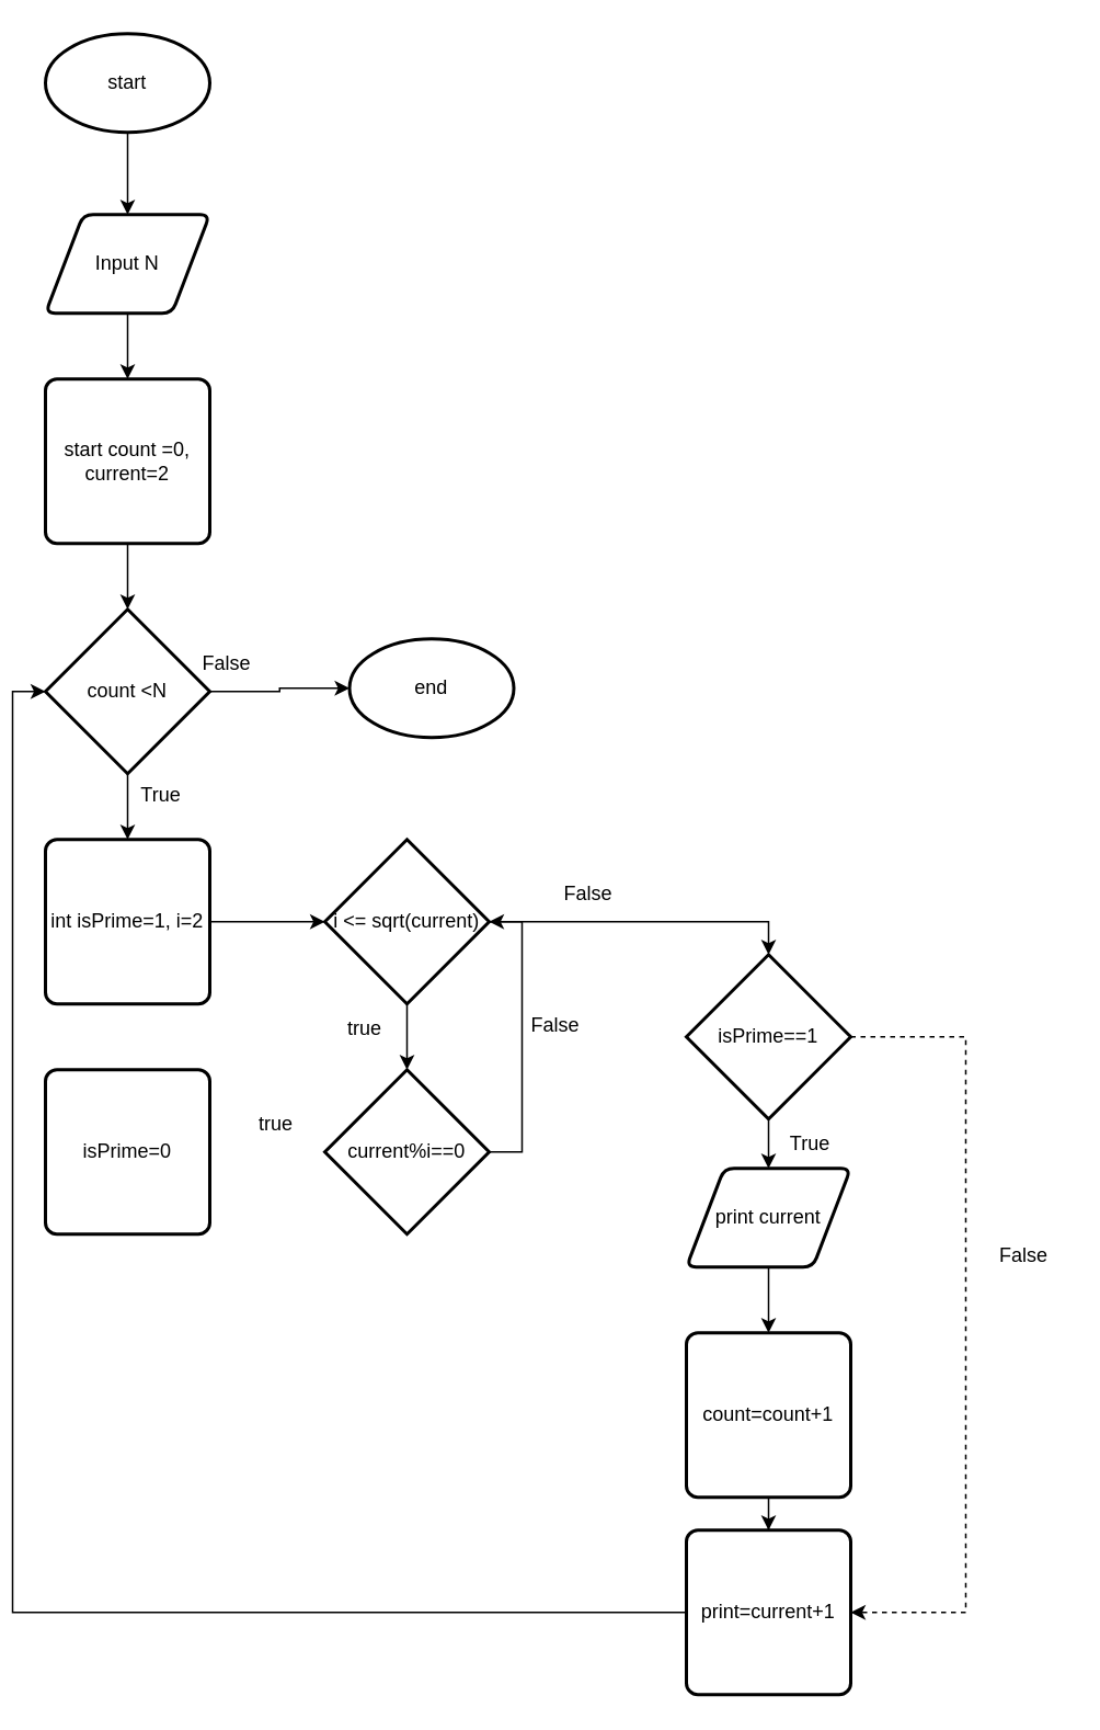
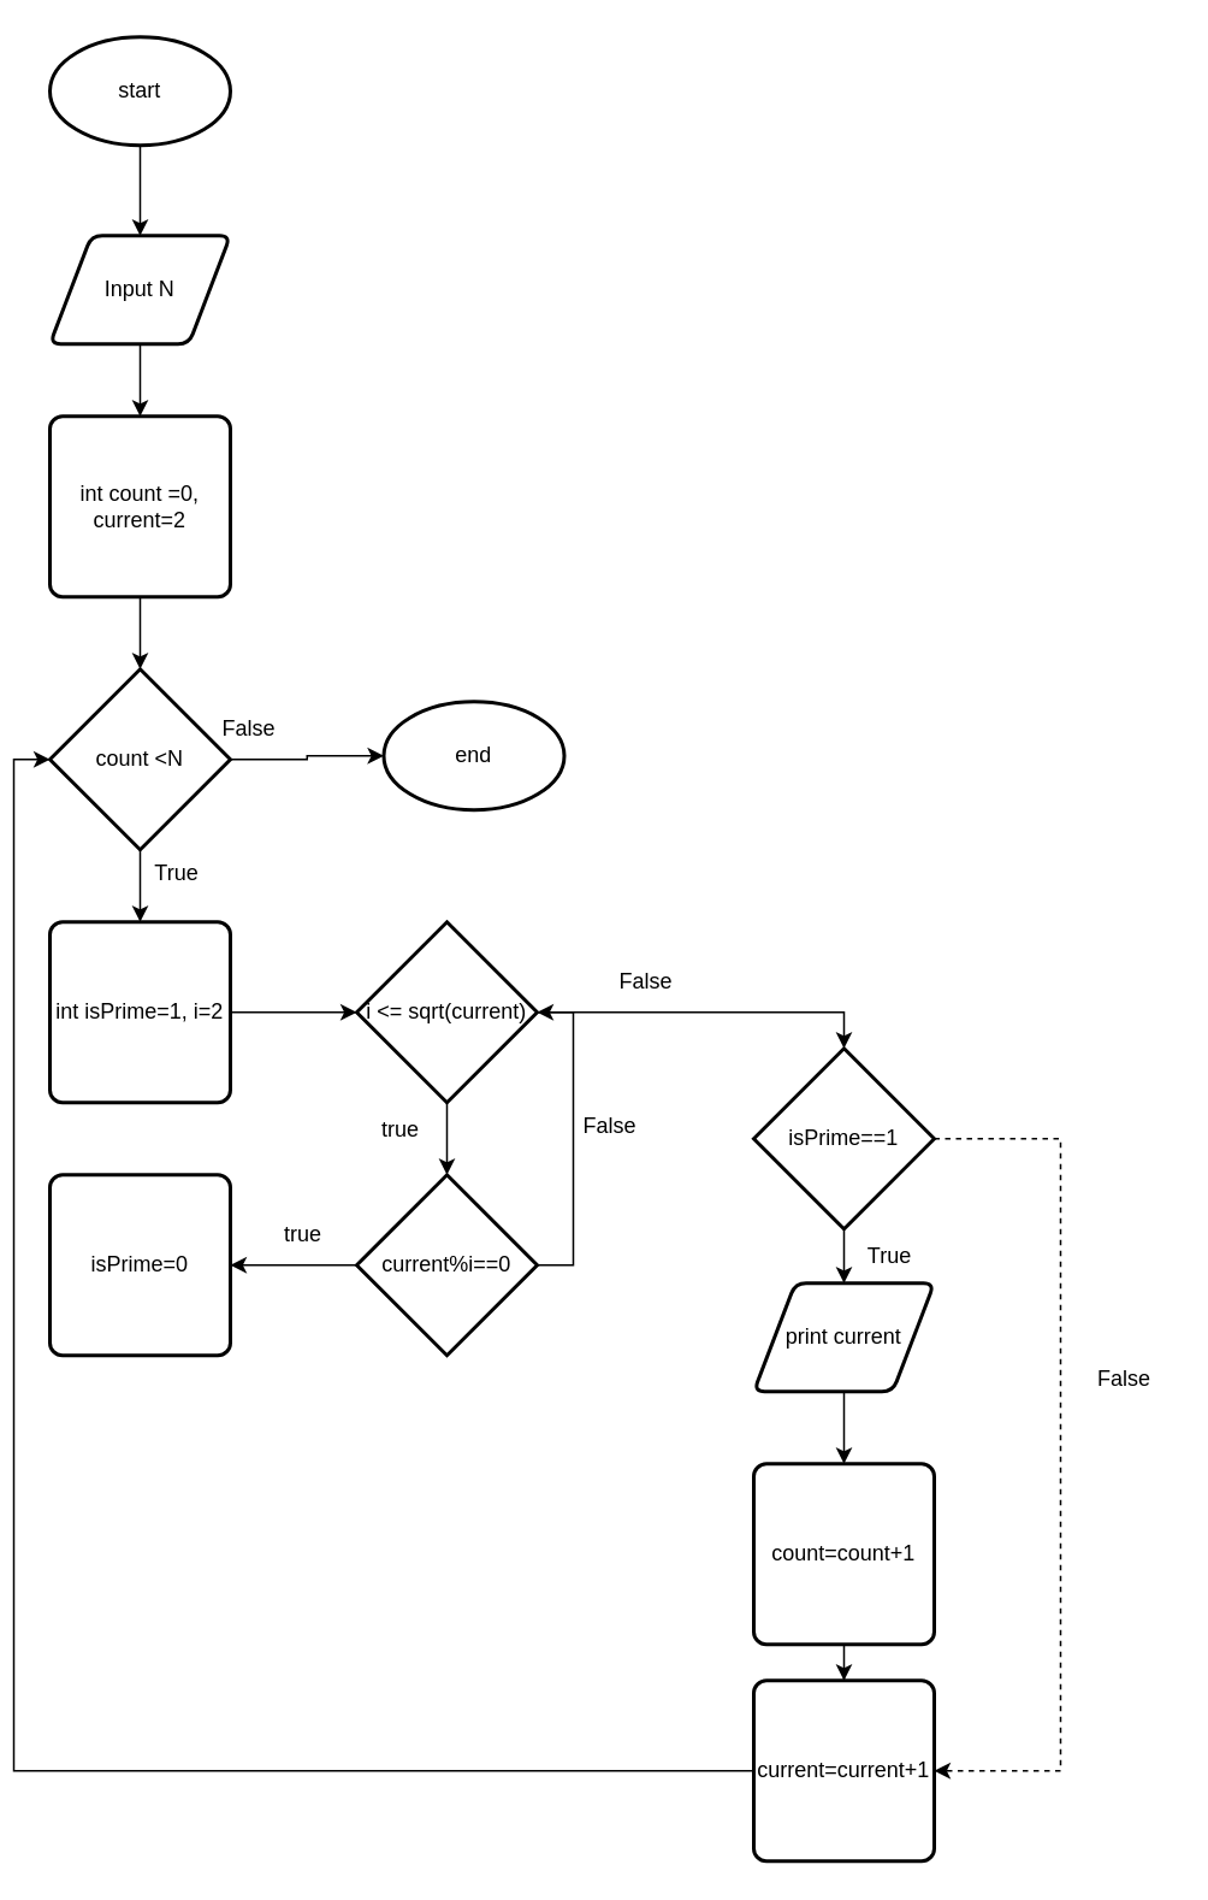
- <mxCell id="6" value="start count =0, current=2" style="rounded=1;whiteSpace=wrap;html=1;absoluteArcSize=1;arcSize=14;strokeWidth=2;" parent="1" vertex="1"><mxGeometry x="20" y="230" width="100" height="100" as="geometry" /></mxCell>
+ <mxCell id="6" value="int count =0, current=2" style="rounded=1;whiteSpace=wrap;html=1;absoluteArcSize=1;arcSize=14;strokeWidth=2;" parent="1" vertex="1"><mxGeometry x="20" y="230" width="100" height="100" as="geometry" /></mxCell>
+ <mxCell id="17" style="edgeStyle=orthogonalEdgeStyle;rounded=0;orthogonalLoop=1;jettySize=auto;html=1;" parent="1" source="18" target="19" edge="1"><mxGeometry relative="1" as="geometry"><mxPoint x="150" y="680" as="targetPoint" /></mxGeometry></mxCell>
- <mxCell id="33" value="print=current+1" style="rounded=1;whiteSpace=wrap;html=1;absoluteArcSize=1;arcSize=14;strokeWidth=2;" parent="1" vertex="1"><mxGeometry x="410" y="930" width="100" height="100" as="geometry" /></mxCell>
+ <mxCell id="33" value="current=current+1" style="rounded=1;whiteSpace=wrap;html=1;absoluteArcSize=1;arcSize=14;strokeWidth=2;" parent="1" vertex="1"><mxGeometry x="410" y="930" width="100" height="100" as="geometry" /></mxCell>
